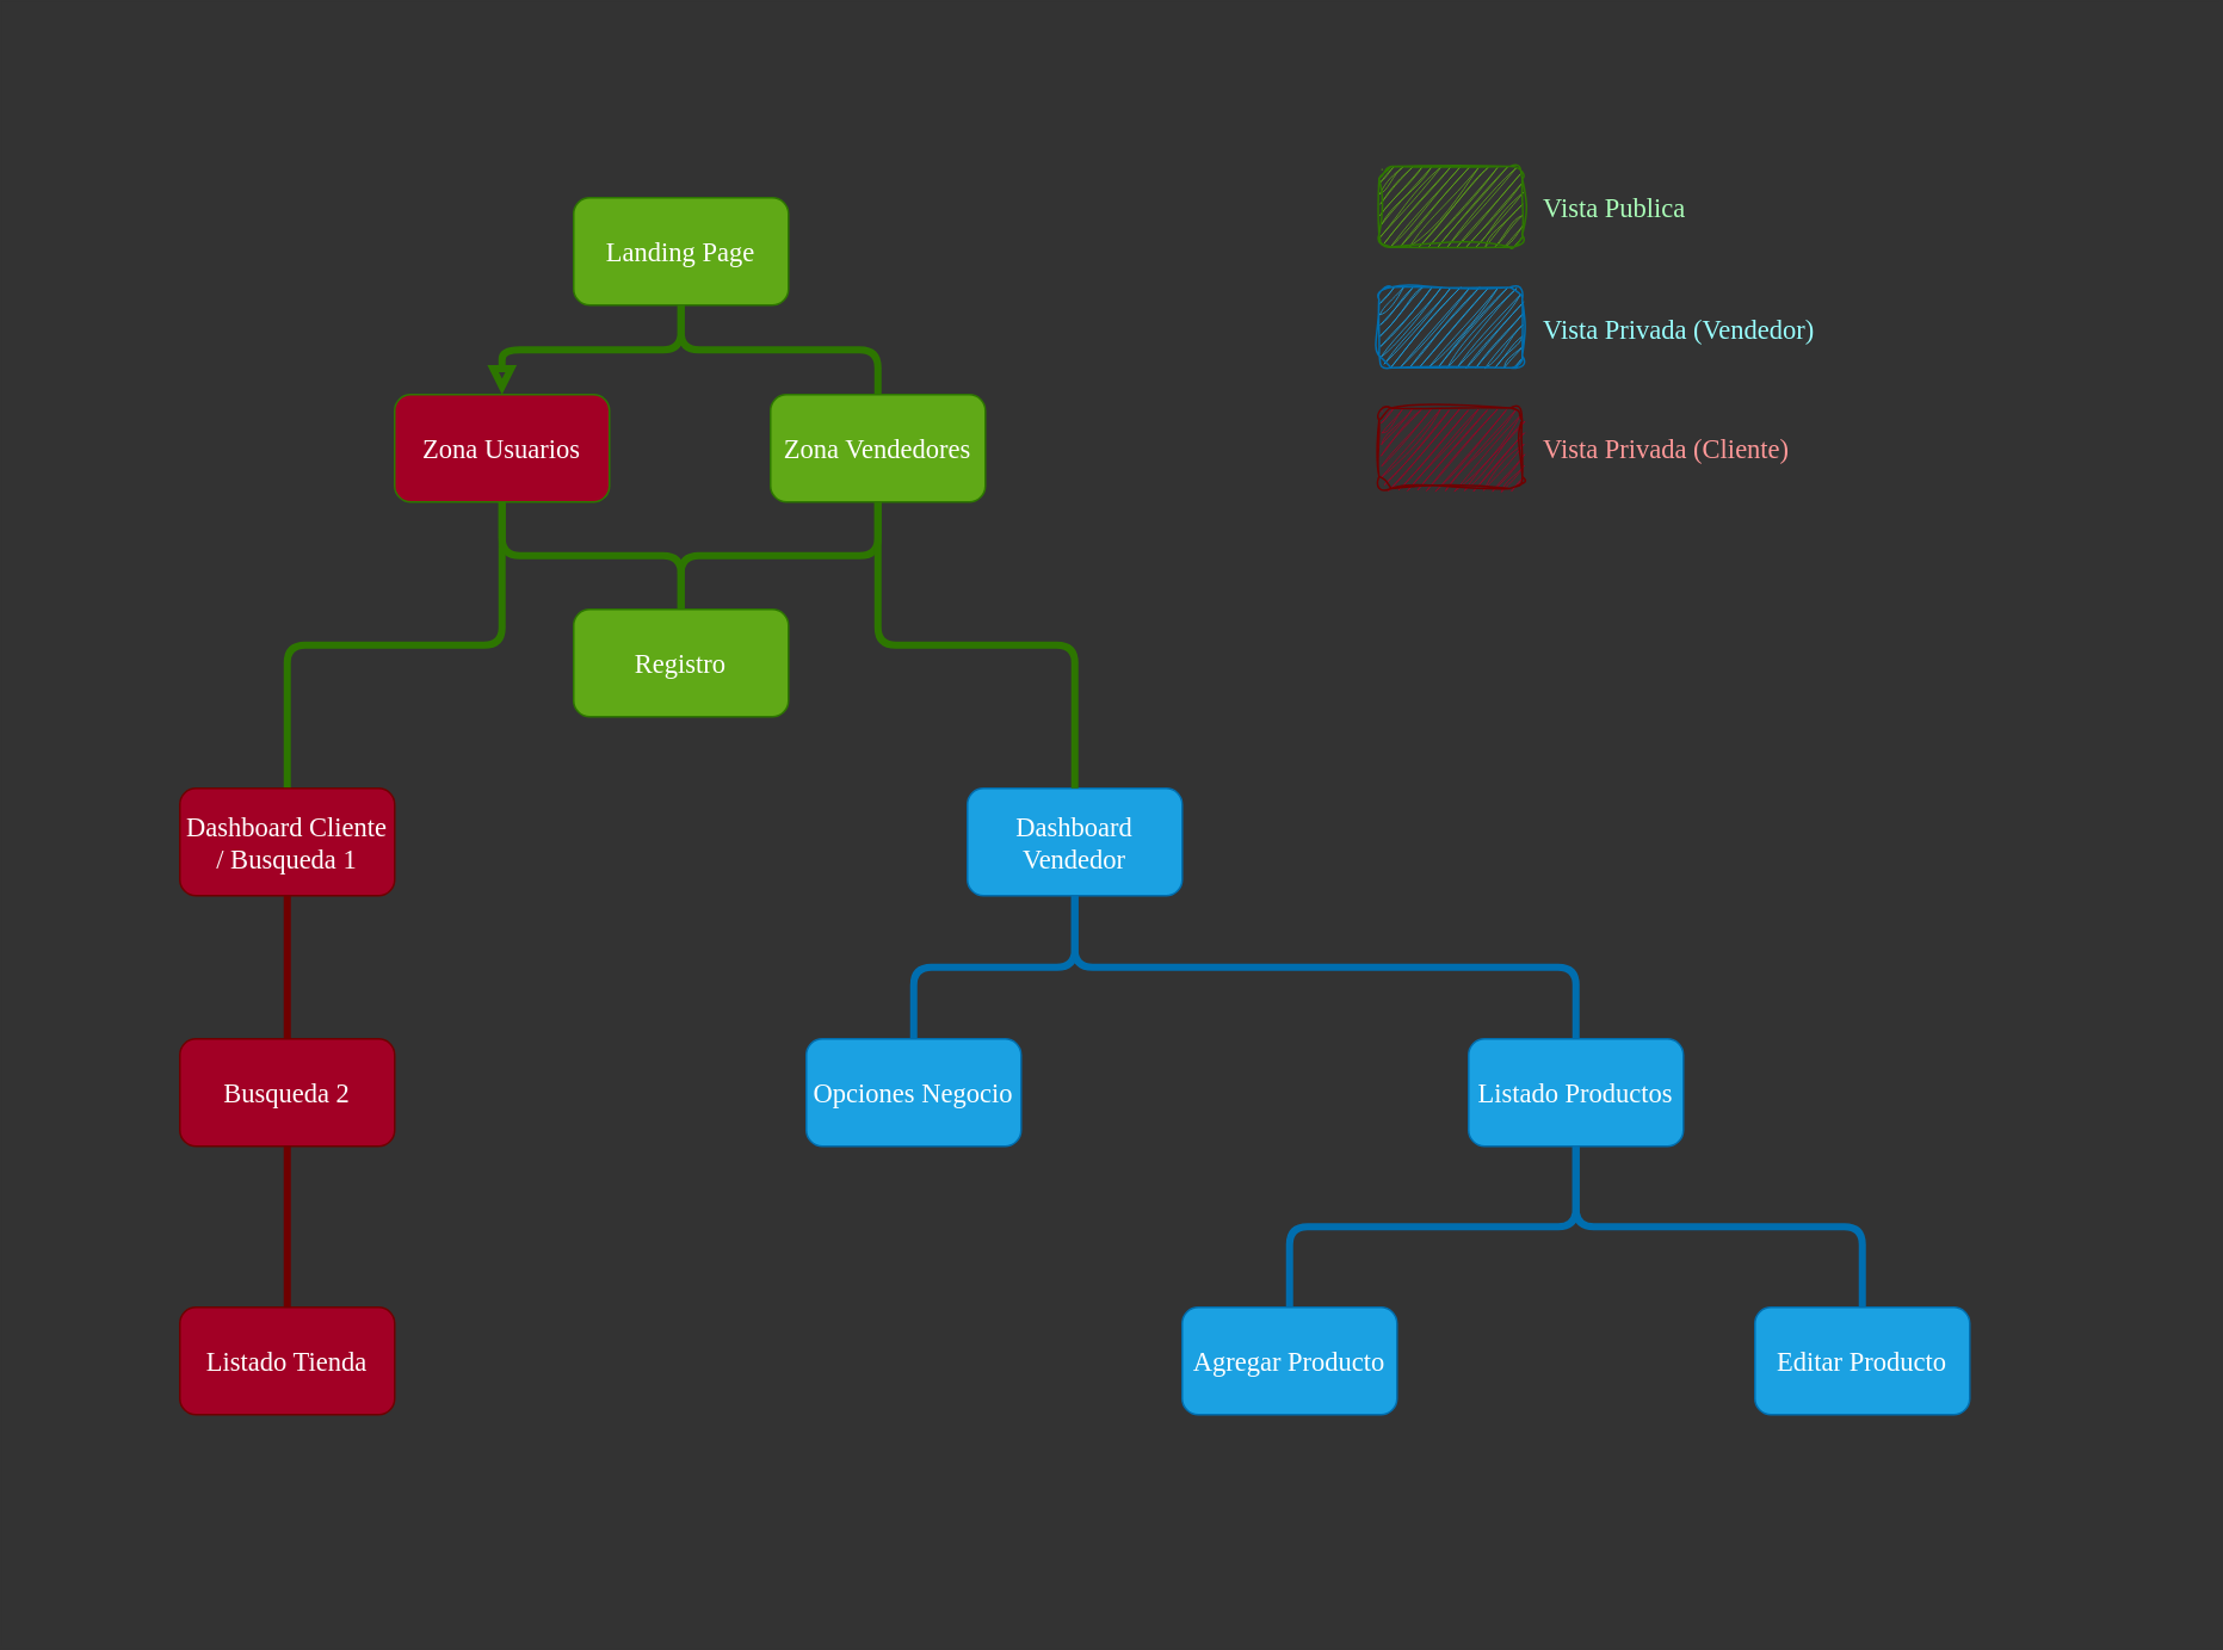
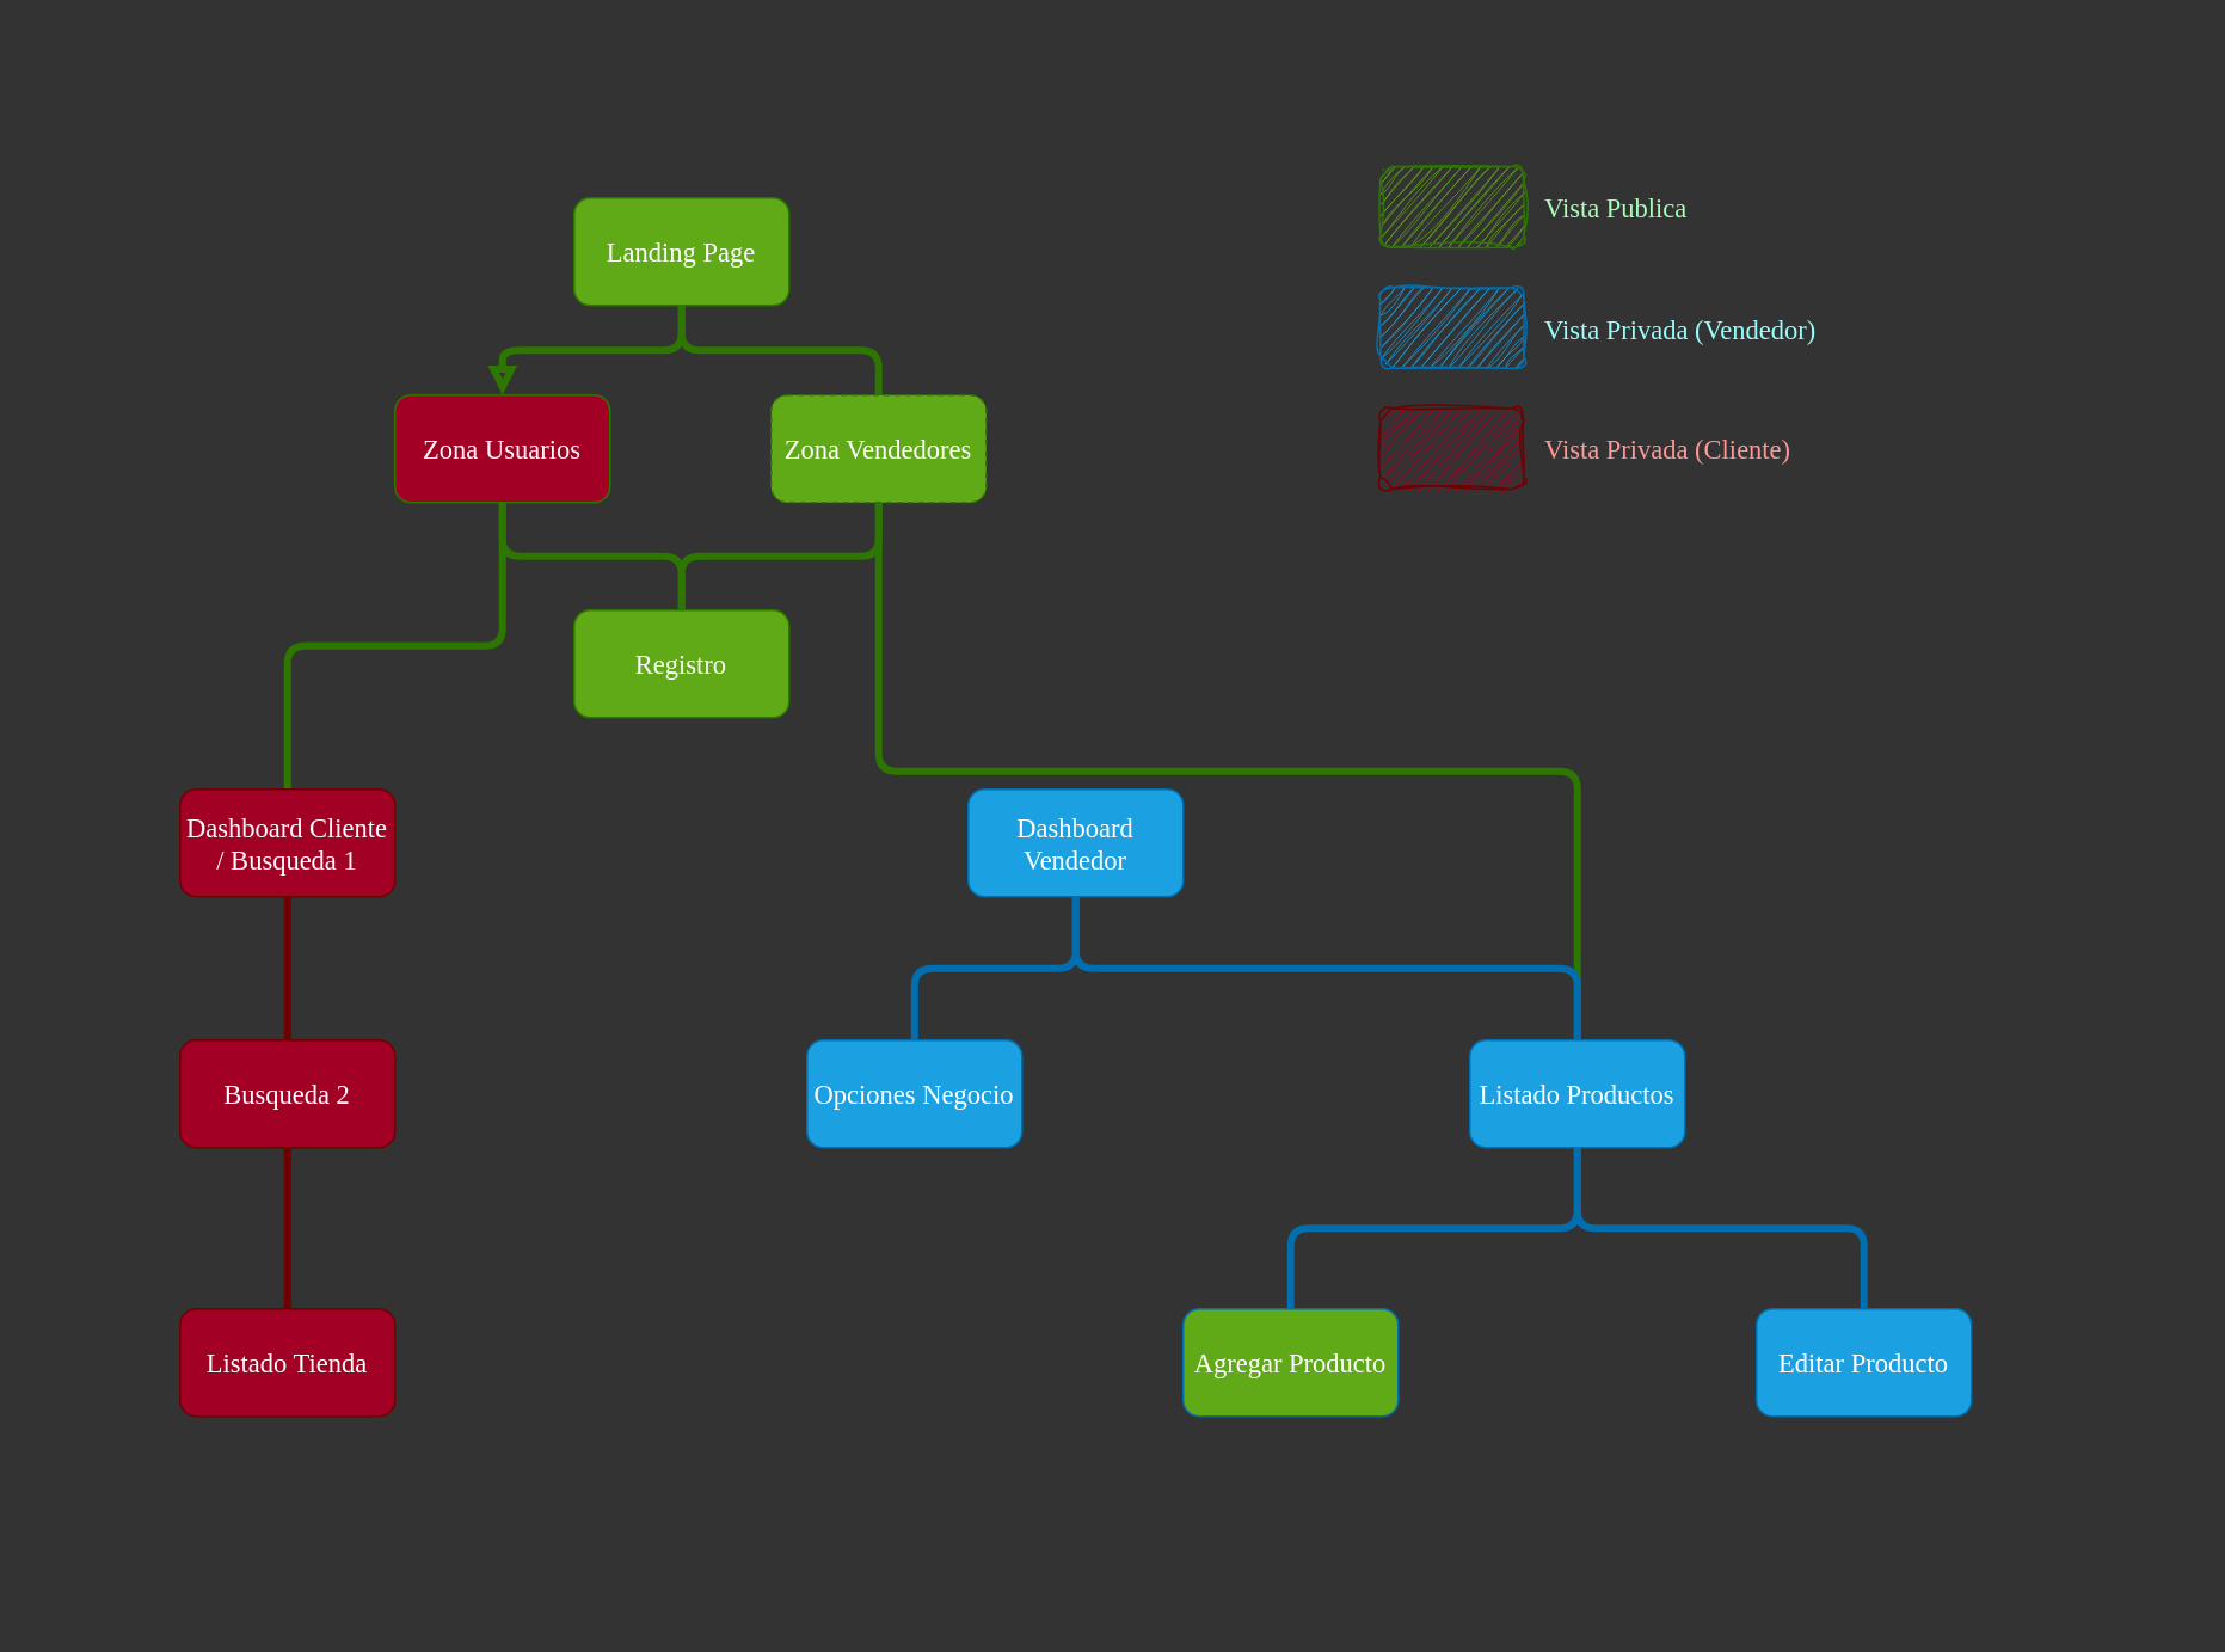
- <mxCell id="6" value="Zona Vendedores" style="rounded=1;whiteSpace=wrap;html=1;labelBackgroundColor=none;labelBorderColor=none;fillColor=#60a917;fontColor=#ffffff;strokeColor=#2D7600;fontFamily=Verdana;fontSize=15;" vertex="1" parent="1"><mxGeometry x="430" y="220" width="120" height="60" as="geometry" /></mxCell>
+ <mxCell id="6" value="Zona Vendedores" style="rounded=1;whiteSpace=wrap;html=1;labelBackgroundColor=none;labelBorderColor=none;fillColor=#60a917;fontColor=#ffffff;strokeColor=#2D7600;fontFamily=Verdana;fontSize=15;dashed=1;" vertex="1" parent="1"><mxGeometry x="430" y="220" width="120" height="60" as="geometry" /></mxCell>
- <mxCell id="13" style="html=1;fontFamily=Verdana;fontSize=15;fontColor=#FFFFFF;strokeColor=#2D7600;edgeStyle=elbowEdgeStyle;fillColor=#60a917;elbow=vertical;endArrow=none;strokeWidth=4;endFill=0;" edge="1" parent="1" source="6" target="12"><mxGeometry relative="1" as="geometry"><mxPoint x="470" y="390" as="targetPoint" /><mxPoint x="580" y="330" as="sourcePoint" /></mxGeometry></mxCell>
+ <mxCell id="13" style="html=1;fontFamily=Verdana;fontSize=15;fontColor=#FFFFFF;strokeColor=#2D7600;edgeStyle=elbowEdgeStyle;fillColor=#60a917;elbow=vertical;endArrow=none;strokeWidth=4;endFill=0;" edge="1" parent="1" source="6" target="16"><mxGeometry relative="1" as="geometry"><mxPoint x="470" y="390" as="targetPoint" /><mxPoint x="580" y="330" as="sourcePoint" /></mxGeometry></mxCell>
- <mxCell id="18" value="Agregar Producto" style="rounded=1;whiteSpace=wrap;html=1;labelBackgroundColor=none;labelBorderColor=none;fillColor=#1ba1e2;fontColor=#ffffff;strokeColor=#006EAF;fontFamily=Verdana;fontSize=15;" vertex="1" parent="1"><mxGeometry x="660" y="730" width="120" height="60" as="geometry" /></mxCell>
+ <mxCell id="18" value="Agregar Producto" style="rounded=1;whiteSpace=wrap;html=1;labelBackgroundColor=none;labelBorderColor=none;fillColor=#60a917;fontColor=#ffffff;strokeColor=#006EAF;fontFamily=Verdana;fontSize=15;" vertex="1" parent="1"><mxGeometry x="660" y="730" width="120" height="60" as="geometry" /></mxCell>
